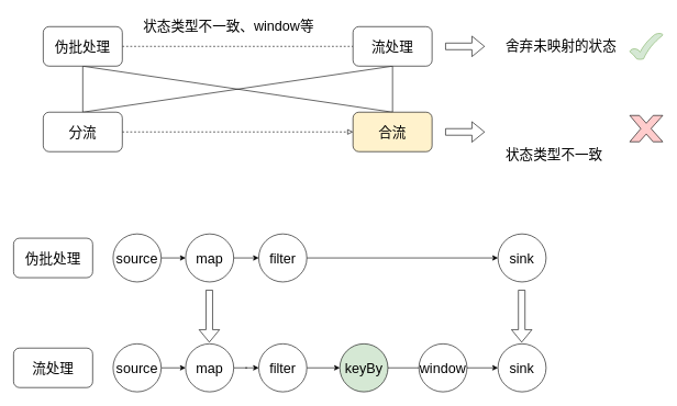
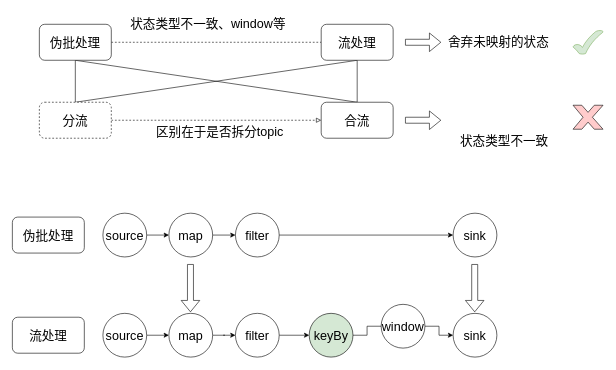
- <mxCell id="16" value="&lt;div style=&quot;text-align: center;&quot;&gt;&lt;span style=&quot;background-color: rgb(255, 255, 255);&quot;&gt;舍弃未映射的状态&lt;/span&gt;&lt;/div&gt;" style="text;whiteSpace=wrap;html=1;fontSize=21;" parent="1" vertex="1"><mxGeometry x="765" y="50" width="180" height="40" as="geometry" /></mxCell>
+ <mxCell id="16" value="&lt;div style=&quot;text-align: center;&quot;&gt;&lt;span style=&quot;background-color: rgb(255, 255, 255);&quot;&gt;舍弃未映射的状态&lt;/span&gt;&lt;/div&gt;" style="text;whiteSpace=wrap;html=1;fontSize=21;" parent="1" vertex="1"><mxGeometry x="745" y="50" width="180" height="40" as="geometry" /></mxCell>
- <mxCell id="11" value="分流" style="rounded=1;whiteSpace=wrap;html=1;fontSize=21;" parent="1" vertex="1"><mxGeometry x="65" y="170" width="120" height="60" as="geometry" /></mxCell>
+ <mxCell id="11" value="分流" style="rounded=1;whiteSpace=wrap;html=1;fontSize=21;dashed=1;" parent="1" vertex="1"><mxGeometry x="65" y="170" width="120" height="60" as="geometry" /></mxCell>
- <mxCell id="12" value="合流" style="rounded=1;whiteSpace=wrap;html=1;fontSize=21;fillColor=#fff2cc;" parent="1" vertex="1"><mxGeometry x="535" y="170" width="120" height="60" as="geometry" /></mxCell>
+ <mxCell id="12" value="合流" style="rounded=1;whiteSpace=wrap;html=1;fontSize=21;" parent="1" vertex="1"><mxGeometry x="535" y="170" width="120" height="60" as="geometry" /></mxCell>
+ <mxCell id="14" value="&lt;span style=&quot;color: rgb(0, 0, 0); font-family: Helvetica; font-size: 21px; font-style: normal; font-variant-ligatures: normal; font-variant-caps: normal; font-weight: 400; letter-spacing: normal; orphans: 2; text-align: center; text-indent: 0px; text-transform: none; widows: 2; word-spacing: 0px; -webkit-text-stroke-width: 0px; background-color: rgb(255, 255, 255); text-decoration-thickness: initial; text-decoration-style: initial; text-decoration-color: initial; float: none; display: inline !important;&quot;&gt;区别在于是否拆分topic&lt;/span&gt;" style="text;whiteSpace=wrap;html=1;fontSize=21;" parent="1" vertex="1"><mxGeometry x="257.5" y="200" width="225" height="40" as="geometry" /></mxCell>
- <mxCell id="28" value="window" style="ellipse;whiteSpace=wrap;html=1;aspect=fixed;spacing=2;fontSize=21;" parent="1" vertex="1"><mxGeometry x="635" y="522" width="73" height="73" as="geometry" /></mxCell>
+ <mxCell id="28" value="window" style="ellipse;whiteSpace=wrap;html=1;aspect=fixed;spacing=2;fontSize=21;" parent="1" vertex="1"><mxGeometry x="635" y="507" width="73" height="73" as="geometry" /></mxCell>
